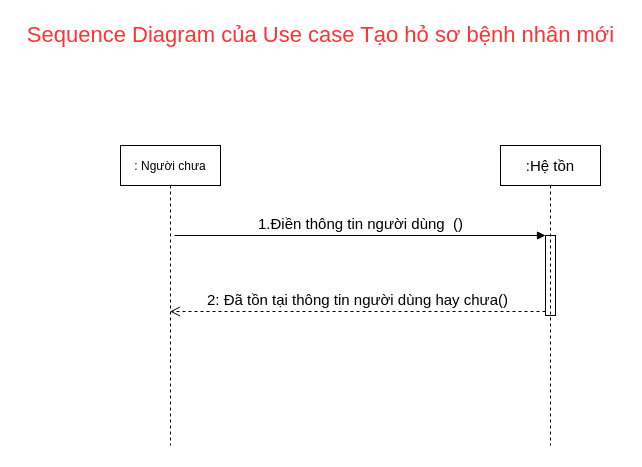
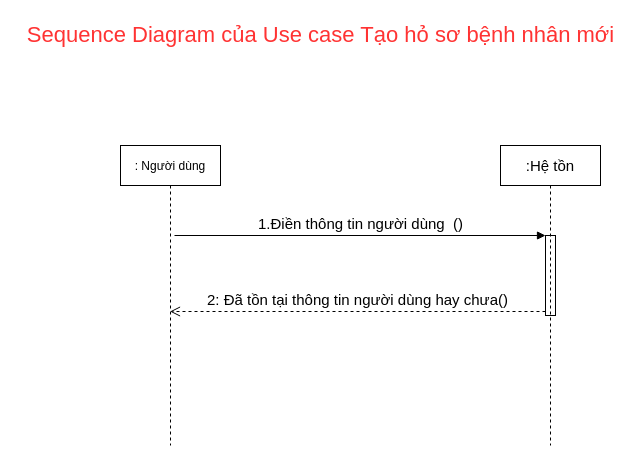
- <mxCell id="2" value=": Người chưa" style="shape=umlLifeline;perimeter=lifelinePerimeter;container=1;collapsible=0;recursiveResize=0;rounded=0;shadow=0;strokeWidth=1;" parent="1" vertex="1"><mxGeometry x="120" y="145" width="100" height="300" as="geometry" /></mxCell>
+ <mxCell id="2" value=": Người dùng" style="shape=umlLifeline;perimeter=lifelinePerimeter;container=1;collapsible=0;recursiveResize=0;rounded=0;shadow=0;strokeWidth=1;" parent="1" vertex="1"><mxGeometry x="120" y="145" width="100" height="300" as="geometry" /></mxCell>
